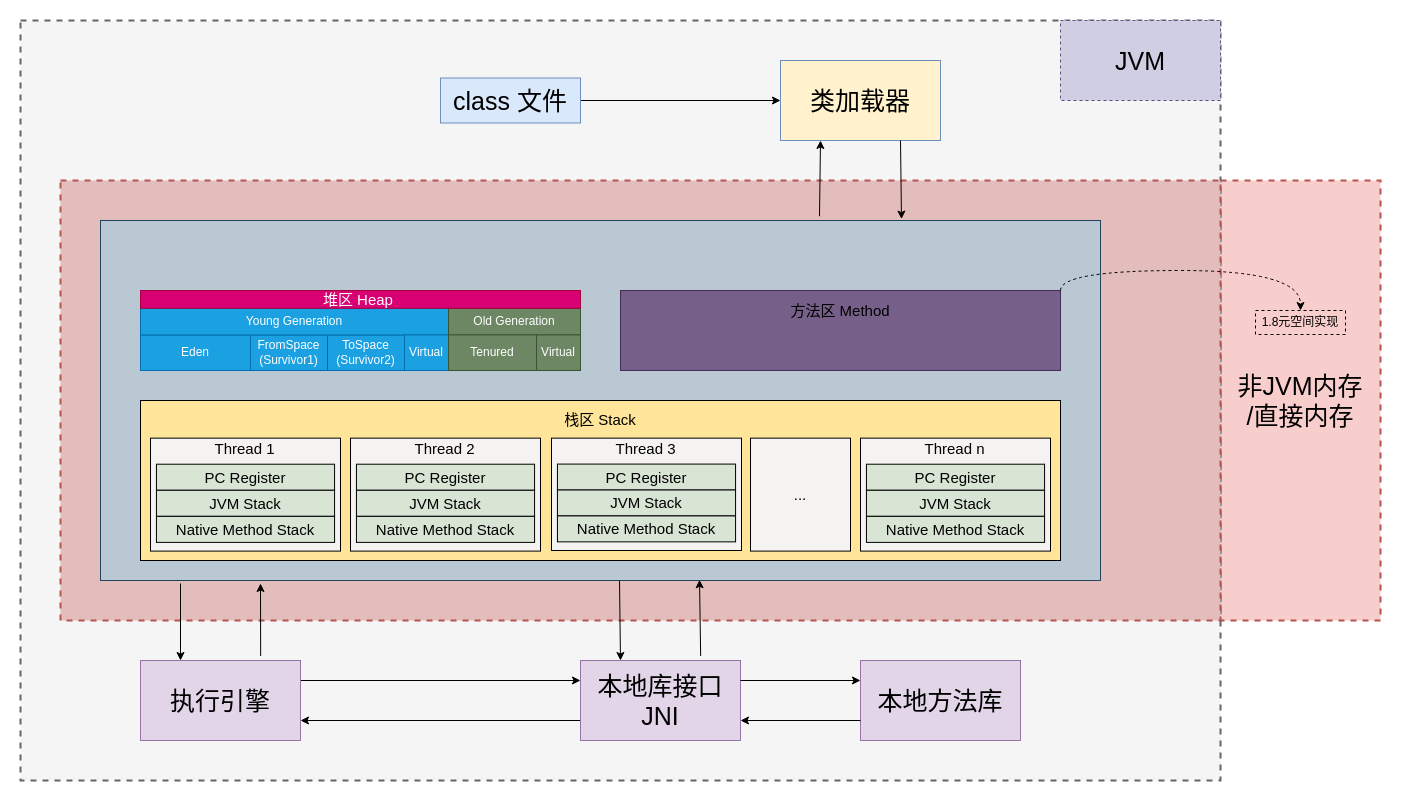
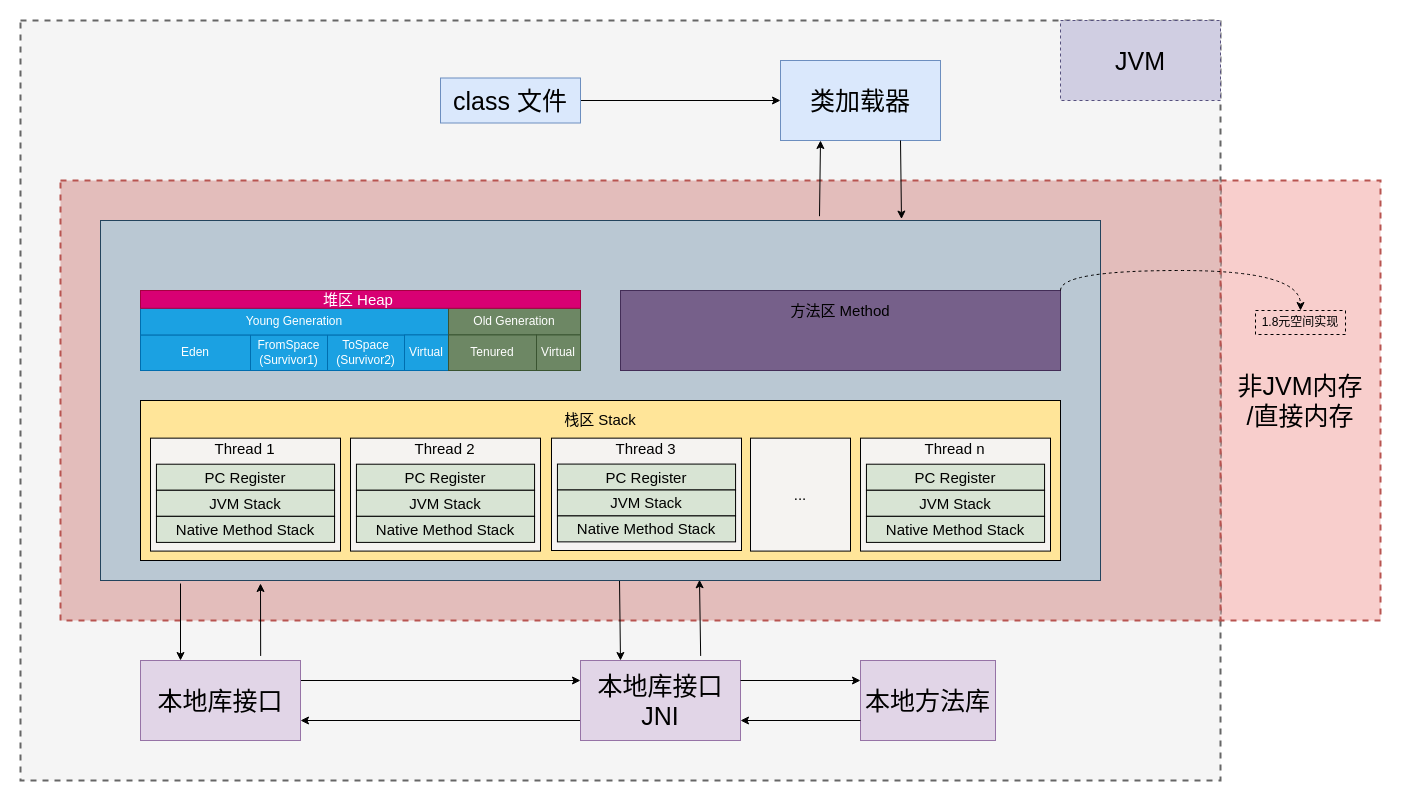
- <mxCell id="5" value="类加载器" style="rounded=0;whiteSpace=wrap;html=1;fontSize=25;fillColor=#fff2cc;strokeColor=#6c8ebf;" parent="1" vertex="1"><mxGeometry x="780" y="60" width="160" height="80" as="geometry" /></mxCell>
+ <mxCell id="5" value="类加载器" style="rounded=0;whiteSpace=wrap;html=1;fontSize=25;fillColor=#dae8fc;strokeColor=#6c8ebf;" parent="1" vertex="1"><mxGeometry x="780" y="60" width="160" height="80" as="geometry" /></mxCell>
- <mxCell id="7" value="执行引擎" style="rounded=0;whiteSpace=wrap;html=1;fontSize=25;fillColor=#e1d5e7;strokeColor=#9673a6;" parent="1" vertex="1"><mxGeometry x="140" y="660" width="160" height="80" as="geometry" /></mxCell>
+ <mxCell id="7" value="本地库接口" style="rounded=0;whiteSpace=wrap;html=1;fontSize=25;fillColor=#e1d5e7;strokeColor=#9673a6;" parent="1" vertex="1"><mxGeometry x="140" y="660" width="160" height="80" as="geometry" /></mxCell>
- <mxCell id="18" value="本地方法库" style="rounded=0;whiteSpace=wrap;html=1;fontSize=25;fillColor=#e1d5e7;strokeColor=#9673a6;" parent="1" vertex="1"><mxGeometry x="860" y="660" width="160" height="80" as="geometry" /></mxCell>
+ <mxCell id="18" value="本地方法库" style="rounded=0;whiteSpace=wrap;html=1;fontSize=25;fillColor=#e1d5e7;strokeColor=#9673a6;" parent="1" vertex="1"><mxGeometry x="860" y="660" width="135" height="80" as="geometry" /></mxCell>
